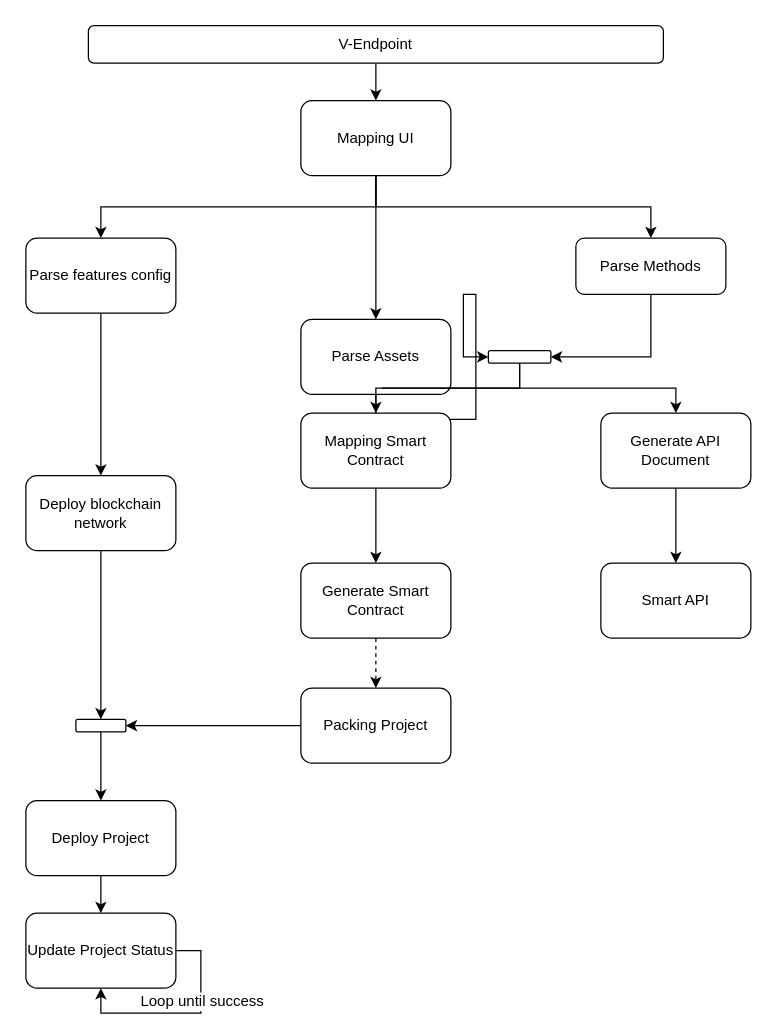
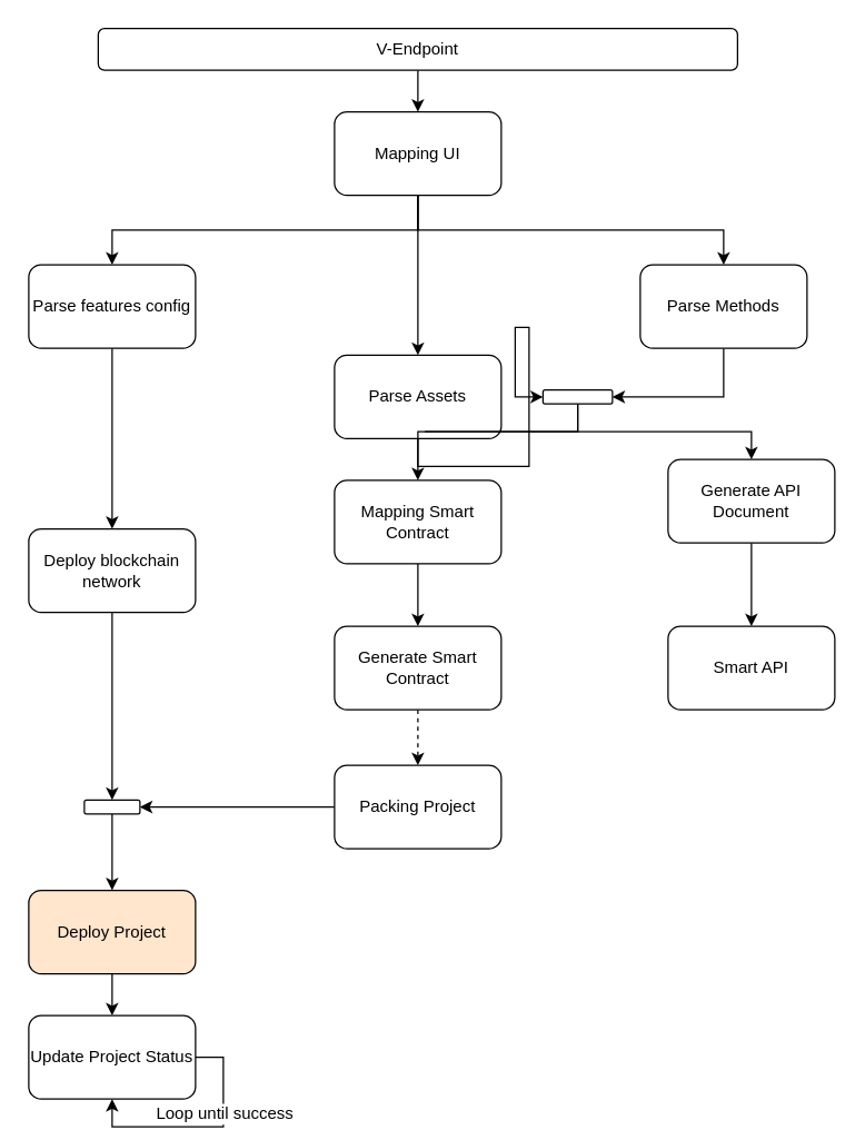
- <mxCell id="11" value="Parse Methods" style="rounded=1;whiteSpace=wrap;html=1;" vertex="1" parent="1"><mxGeometry x="460" y="190" width="120" height="45" as="geometry" /></mxCell>
+ <mxCell id="11" value="Parse Methods" style="rounded=1;whiteSpace=wrap;html=1;" vertex="1" parent="1"><mxGeometry x="460" y="190" width="120" height="60" as="geometry" /></mxCell>
- <mxCell id="16" value="Mapping Smart Contract" style="rounded=1;whiteSpace=wrap;html=1;" vertex="1" parent="1"><mxGeometry x="240" y="330" width="120" height="60" as="geometry" /></mxCell>
+ <mxCell id="16" value="Mapping Smart Contract" style="rounded=1;whiteSpace=wrap;html=1;" vertex="1" parent="1"><mxGeometry x="240" y="345" width="120" height="60" as="geometry" /></mxCell>
- <mxCell id="29" value="Deploy Project" style="rounded=1;whiteSpace=wrap;html=1;" vertex="1" parent="1"><mxGeometry x="20" y="640" width="120" height="60" as="geometry" /></mxCell>
+ <mxCell id="29" value="Deploy Project" style="rounded=1;whiteSpace=wrap;html=1;fillColor=#ffe6cc;" vertex="1" parent="1"><mxGeometry x="20" y="640" width="120" height="60" as="geometry" /></mxCell>
